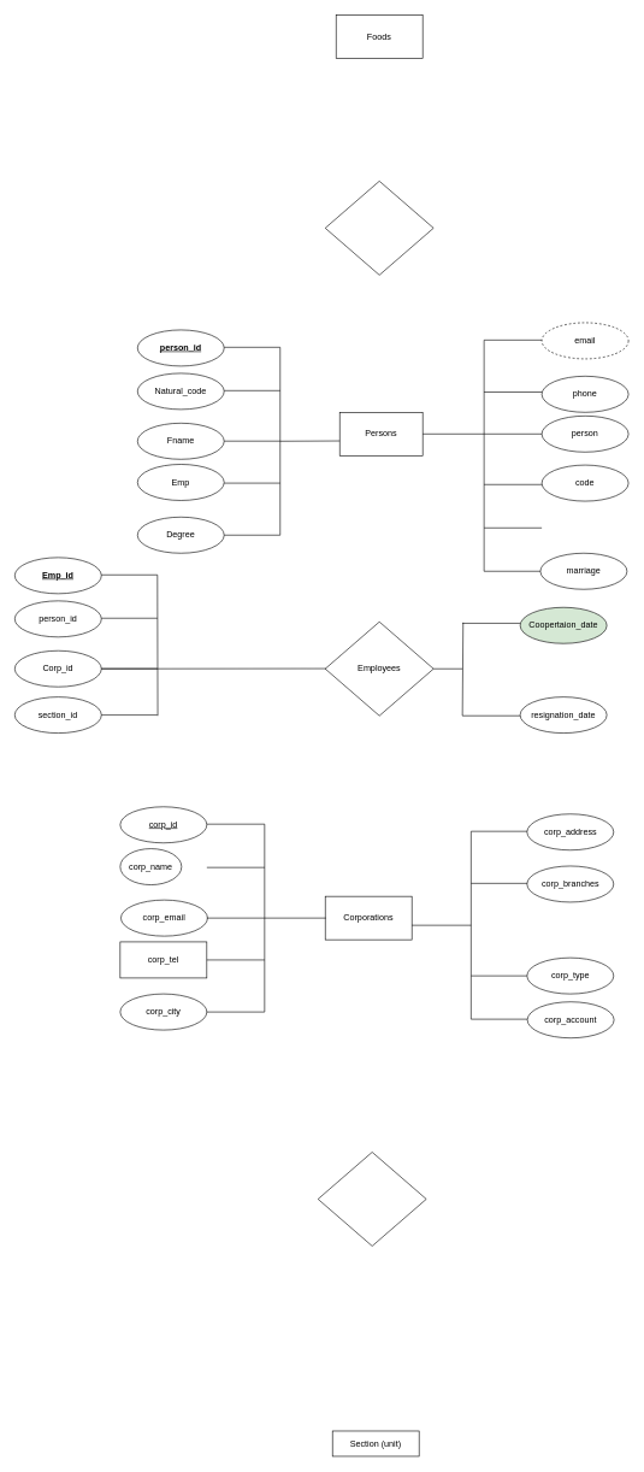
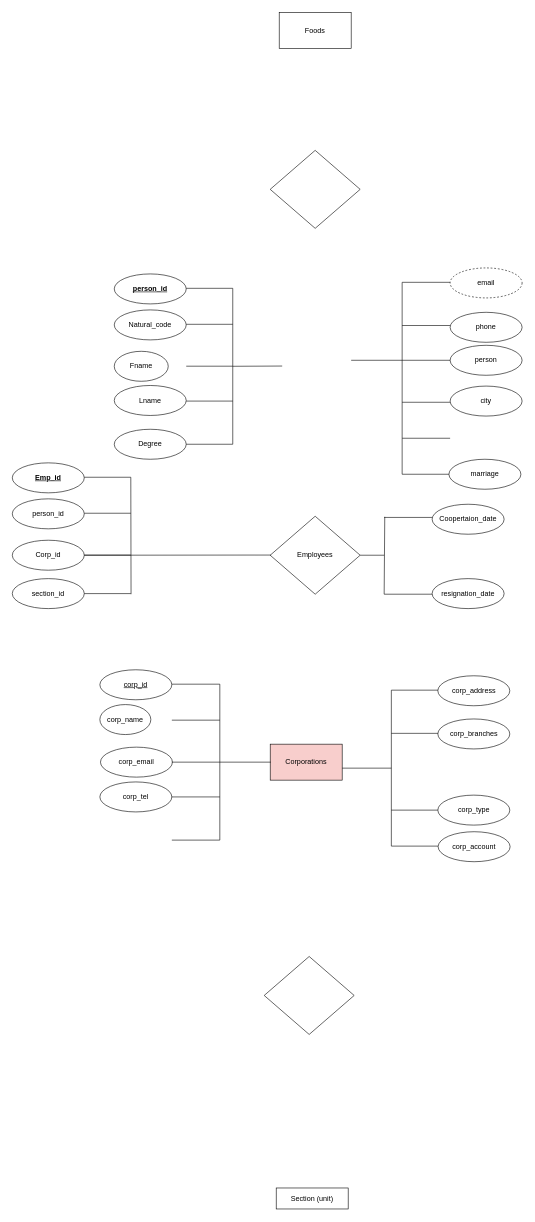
- <mxCell id="2" value="Persons" style="rounded=0;whiteSpace=wrap;html=1;" vertex="1" parent="1"><mxGeometry x="470" y="570" width="115" height="60" as="geometry" /></mxCell>
- <mxCell id="11" value="Fname" style="ellipse;whiteSpace=wrap;html=1;" vertex="1" parent="1"><mxGeometry x="190" y="585" width="120" height="50" as="geometry" /></mxCell>
+ <mxCell id="11" value="Fname" style="ellipse;whiteSpace=wrap;html=1;" vertex="1" parent="1"><mxGeometry x="190" y="585" width="90" height="50" as="geometry" /></mxCell>
- <mxCell id="12" value="Emp" style="ellipse;whiteSpace=wrap;html=1;" vertex="1" parent="1"><mxGeometry x="190" y="642" width="120" height="50" as="geometry" /></mxCell>
+ <mxCell id="12" value="Lname" style="ellipse;whiteSpace=wrap;html=1;" vertex="1" parent="1"><mxGeometry x="190" y="642" width="120" height="50" as="geometry" /></mxCell>
- <mxCell id="17" value="code" style="ellipse;whiteSpace=wrap;html=1;" vertex="1" parent="1"><mxGeometry x="750" y="643" width="120" height="50" as="geometry" /></mxCell>
+ <mxCell id="17" value="city" style="ellipse;whiteSpace=wrap;html=1;" vertex="1" parent="1"><mxGeometry x="750" y="643" width="120" height="50" as="geometry" /></mxCell>
- <mxCell id="68" value="Coopertaion_date" style="ellipse;whiteSpace=wrap;html=1;fillColor=#d5e8d4;" vertex="1" parent="1"><mxGeometry x="720" y="840" width="120" height="50" as="geometry" /></mxCell>
+ <mxCell id="68" value="Coopertaion_date" style="ellipse;whiteSpace=wrap;html=1;" vertex="1" parent="1"><mxGeometry x="720" y="840" width="120" height="50" as="geometry" /></mxCell>
- <mxCell id="3" value="Corporations" style="rounded=0;whiteSpace=wrap;html=1;" vertex="1" parent="1"><mxGeometry x="450" y="1240" width="120" height="60" as="geometry" /></mxCell>
+ <mxCell id="3" value="Corporations" style="rounded=0;whiteSpace=wrap;html=1;fillColor=#f8cecc;" vertex="1" parent="1"><mxGeometry x="450" y="1240" width="120" height="60" as="geometry" /></mxCell>
- <mxCell id="30" value="corp_tel" style="whiteSpace=wrap;html=1;rounded=0;" vertex="1" parent="1"><mxGeometry x="166" y="1303" width="120" height="50" as="geometry" /></mxCell>
+ <mxCell id="30" value="corp_tel" style="ellipse;whiteSpace=wrap;html=1;" vertex="1" parent="1"><mxGeometry x="166" y="1303" width="120" height="50" as="geometry" /></mxCell>
- <mxCell id="29" value="corp_city" style="ellipse;whiteSpace=wrap;html=1;" vertex="1" parent="1"><mxGeometry x="166" y="1375" width="120" height="50" as="geometry" /></mxCell>
